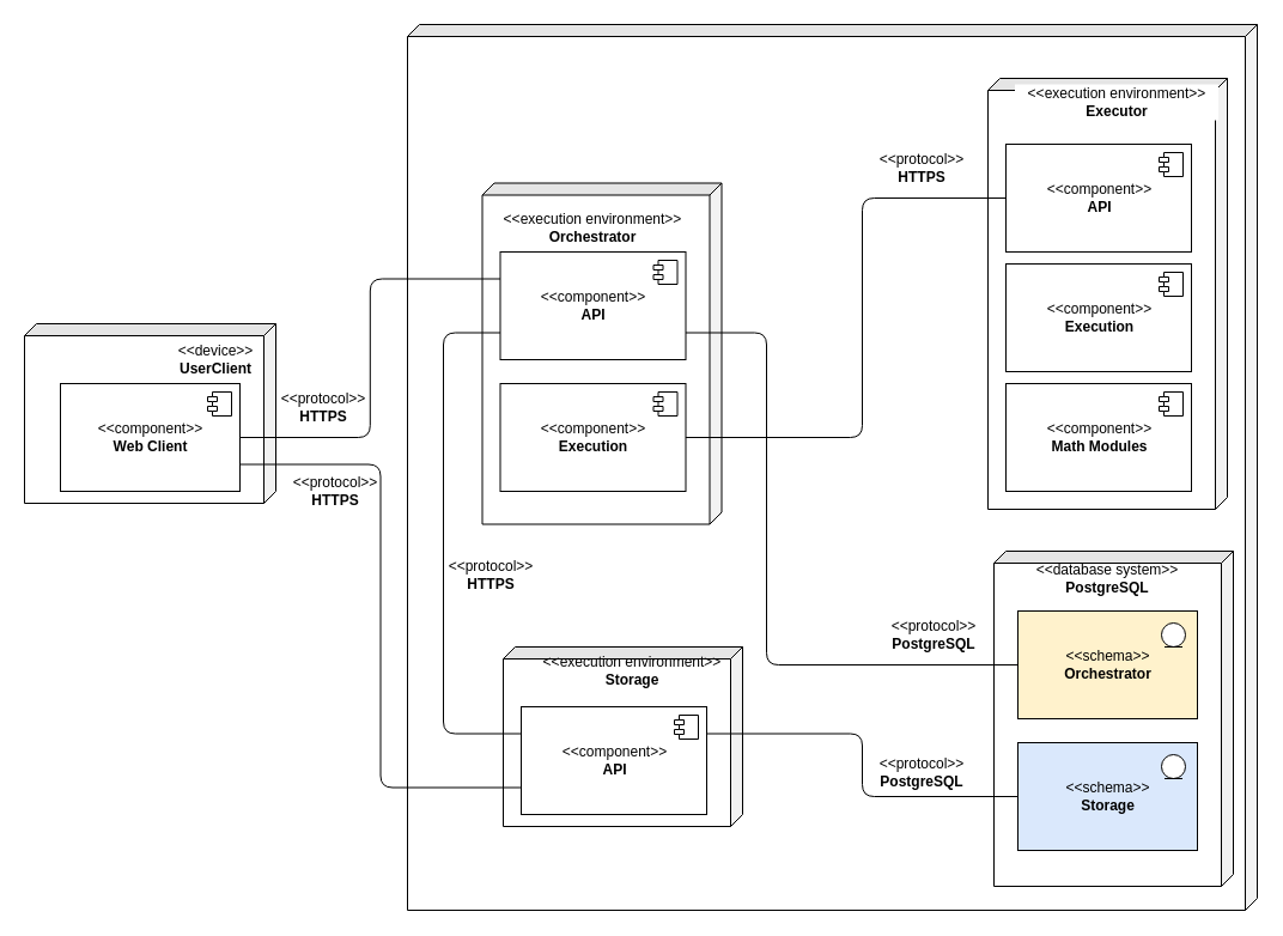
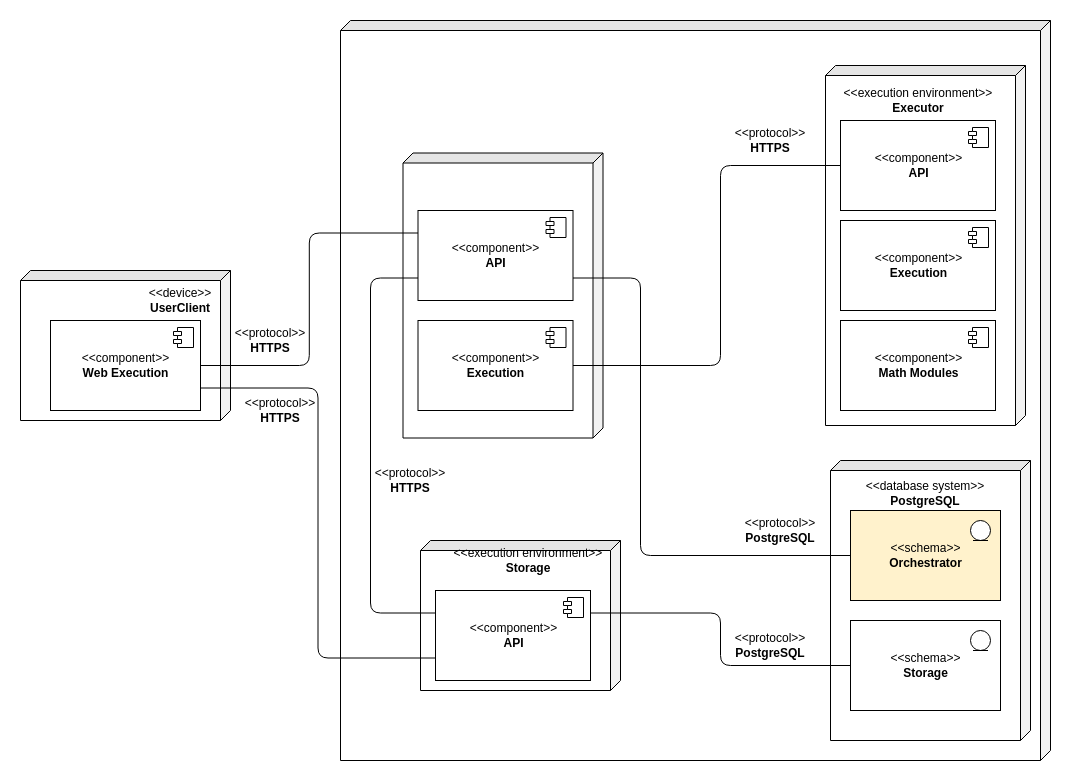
- <mxCell id="19" value="&amp;lt;&amp;lt;execution environment&amp;gt;&amp;gt;&lt;br&gt;&lt;b&gt;Executor&lt;/b&gt;" style="text;html=1;strokeColor=none;fillColor=default;align=center;verticalAlign=middle;whiteSpace=wrap;rounded=0;" parent="1" vertex="1"><mxGeometry x="847.5" y="70" width="170" height="30" as="geometry" /></mxCell>
+ <mxCell id="19" value="&amp;lt;&amp;lt;execution environment&amp;gt;&amp;gt;&lt;br&gt;&lt;b&gt;Executor&lt;/b&gt;" style="text;html=1;strokeColor=none;fillColor=default;align=center;verticalAlign=middle;whiteSpace=wrap;rounded=0;" parent="1" vertex="1"><mxGeometry x="832.5" y="85" width="170" height="30" as="geometry" /></mxCell>
- <mxCell id="8" value="&amp;lt;&amp;lt;execution environment&amp;gt;&amp;gt;&lt;br&gt;&lt;b&gt;Orchestrator&lt;/b&gt;" style="text;html=1;strokeColor=none;fillColor=none;align=center;verticalAlign=middle;whiteSpace=wrap;rounded=0;" parent="1" vertex="1"><mxGeometry x="410" y="175" width="170" height="30" as="geometry" /></mxCell>
- <mxCell id="5" value="&amp;lt;&amp;lt;component&amp;gt;&amp;gt;&lt;br&gt;&lt;b&gt;Web Client&lt;/b&gt;" style="html=1;dropTarget=0;" parent="1" vertex="1"><mxGeometry x="50" y="320" width="150" height="90" as="geometry" /></mxCell>
+ <mxCell id="5" value="&amp;lt;&amp;lt;component&amp;gt;&amp;gt;&lt;br&gt;&lt;b&gt;Web Execution&lt;/b&gt;" style="html=1;dropTarget=0;" parent="1" vertex="1"><mxGeometry x="50" y="320" width="150" height="90" as="geometry" /></mxCell>
- <mxCell id="13" value="&amp;lt;&amp;lt;database system&amp;gt;&amp;gt;&lt;br&gt;&lt;b&gt;PostgreSQL&lt;/b&gt;" style="text;html=1;strokeColor=none;fillColor=none;align=center;verticalAlign=middle;whiteSpace=wrap;rounded=0;" parent="1" vertex="1"><mxGeometry x="840" y="465" width="170" height="35" as="geometry" /></mxCell>
+ <mxCell id="13" value="&amp;lt;&amp;lt;database system&amp;gt;&amp;gt;&lt;br&gt;&lt;b&gt;PostgreSQL&lt;/b&gt;" style="text;html=1;strokeColor=none;fillColor=none;align=center;verticalAlign=middle;whiteSpace=wrap;rounded=0;" parent="1" vertex="1"><mxGeometry x="840" y="475" width="170" height="35" as="geometry" /></mxCell>
- <mxCell id="15" value="&amp;lt;&amp;lt;schema&amp;gt;&amp;gt;&lt;br&gt;&lt;b&gt;Storage&lt;/b&gt;" style="html=1;dropTarget=0;fillColor=#dae8fc;" parent="1" vertex="1"><mxGeometry x="850" y="620" width="150" height="90" as="geometry" /></mxCell>
+ <mxCell id="15" value="&amp;lt;&amp;lt;schema&amp;gt;&amp;gt;&lt;br&gt;&lt;b&gt;Storage&lt;/b&gt;" style="html=1;dropTarget=0;" parent="1" vertex="1"><mxGeometry x="850" y="620" width="150" height="90" as="geometry" /></mxCell>
